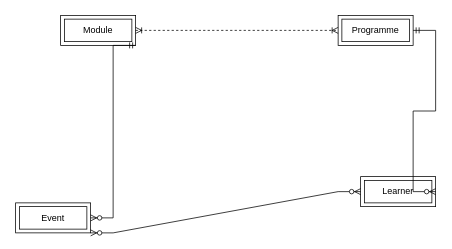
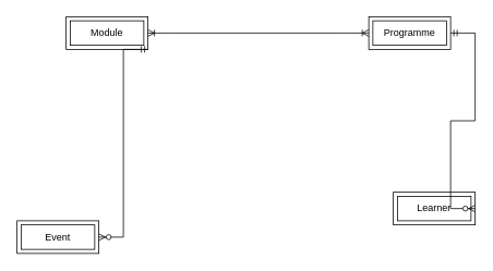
- <mxCell id="7" value="" style="edgeStyle=entityRelationEdgeStyle;fontSize=12;html=1;endArrow=ERoneToMany;startArrow=ERoneToMany;rounded=0;dashed=1;" parent="1" source="2" target="3" edge="1"><mxGeometry width="100" height="100" relative="1" as="geometry"><mxPoint x="350" y="140" as="sourcePoint" /><mxPoint x="450" y="40" as="targetPoint" /></mxGeometry></mxCell>
+ <mxCell id="7" value="" style="edgeStyle=entityRelationEdgeStyle;fontSize=12;html=1;endArrow=ERoneToMany;startArrow=ERoneToMany;rounded=0;" parent="1" source="2" target="3" edge="1"><mxGeometry width="100" height="100" relative="1" as="geometry"><mxPoint x="350" y="140" as="sourcePoint" /><mxPoint x="450" y="40" as="targetPoint" /></mxGeometry></mxCell>
- <mxCell id="9" value="" style="edgeStyle=entityRelationEdgeStyle;fontSize=12;html=1;endArrow=ERzeroToMany;endFill=1;startArrow=ERzeroToMany;rounded=0;exitX=1;exitY=1;exitDx=0;exitDy=0;entryX=0;entryY=0.5;entryDx=0;entryDy=0;" parent="1" source="5" target="4" edge="1"><mxGeometry width="100" height="100" relative="1" as="geometry"><mxPoint x="350" y="140" as="sourcePoint" /><mxPoint x="450" y="40" as="targetPoint" /></mxGeometry></mxCell>
